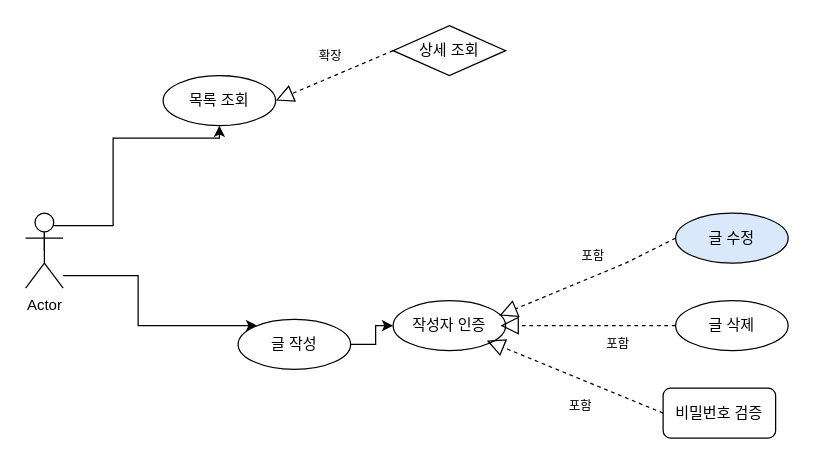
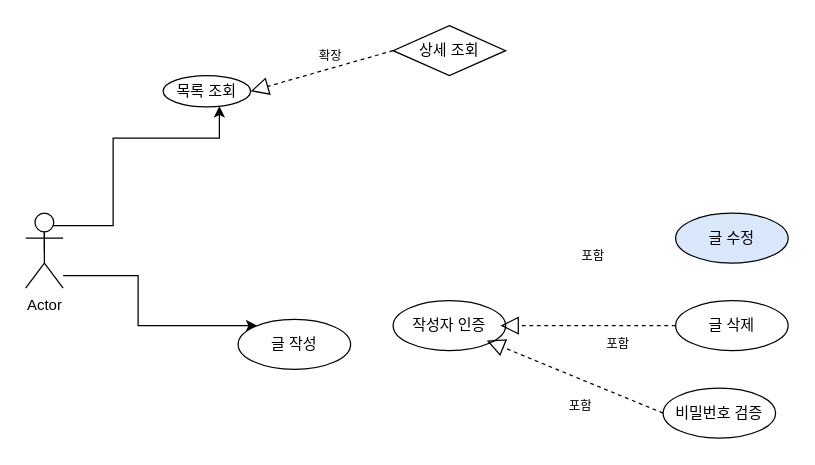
- <mxCell id="5" value="목록 조회" style="ellipse;whiteSpace=wrap;html=1;shadow=0;" vertex="1" parent="1"><mxGeometry x="130" y="60" width="90" height="40" as="geometry" /></mxCell>
+ <mxCell id="5" value="목록 조회" style="ellipse;whiteSpace=wrap;html=1;shadow=0;" vertex="1" parent="1"><mxGeometry x="130" y="60" width="70" height="25" as="geometry" /></mxCell>
- <mxCell id="14" value="" style="edgeStyle=none;html=1;endSize=12;endArrow=block;endFill=0;dashed=1;rounded=0;exitX=0;exitY=0.5;exitDx=0;exitDy=0;entryX=0.944;entryY=0.3;entryDx=0;entryDy=0;entryPerimeter=0;" edge="1" parent="1" source="12" target="11"><mxGeometry width="160" relative="1" as="geometry"><mxPoint x="324" y="50" as="sourcePoint" /><mxPoint x="230" y="90" as="targetPoint" /><Array as="points"><mxPoint x="500" y="210" /></Array></mxGeometry></mxCell>
- <mxCell id="6" style="edgeStyle=orthogonalEdgeStyle;rounded=0;orthogonalLoop=1;jettySize=auto;html=1;exitX=1;exitY=0.5;exitDx=0;exitDy=0;fontSize=10;" edge="1" parent="1" source="7" target="11"><mxGeometry relative="1" as="geometry" /></mxCell>
- <mxCell id="18" value="비밀번호 검증" style="whiteSpace=wrap;html=1;shadow=0;rounded=1;" vertex="1" parent="1"><mxGeometry x="530" y="310" width="90" height="40" as="geometry" /></mxCell>
+ <mxCell id="18" value="비밀번호 검증" style="ellipse;whiteSpace=wrap;html=1;shadow=0;" vertex="1" parent="1"><mxGeometry x="530" y="310" width="90" height="40" as="geometry" /></mxCell>
